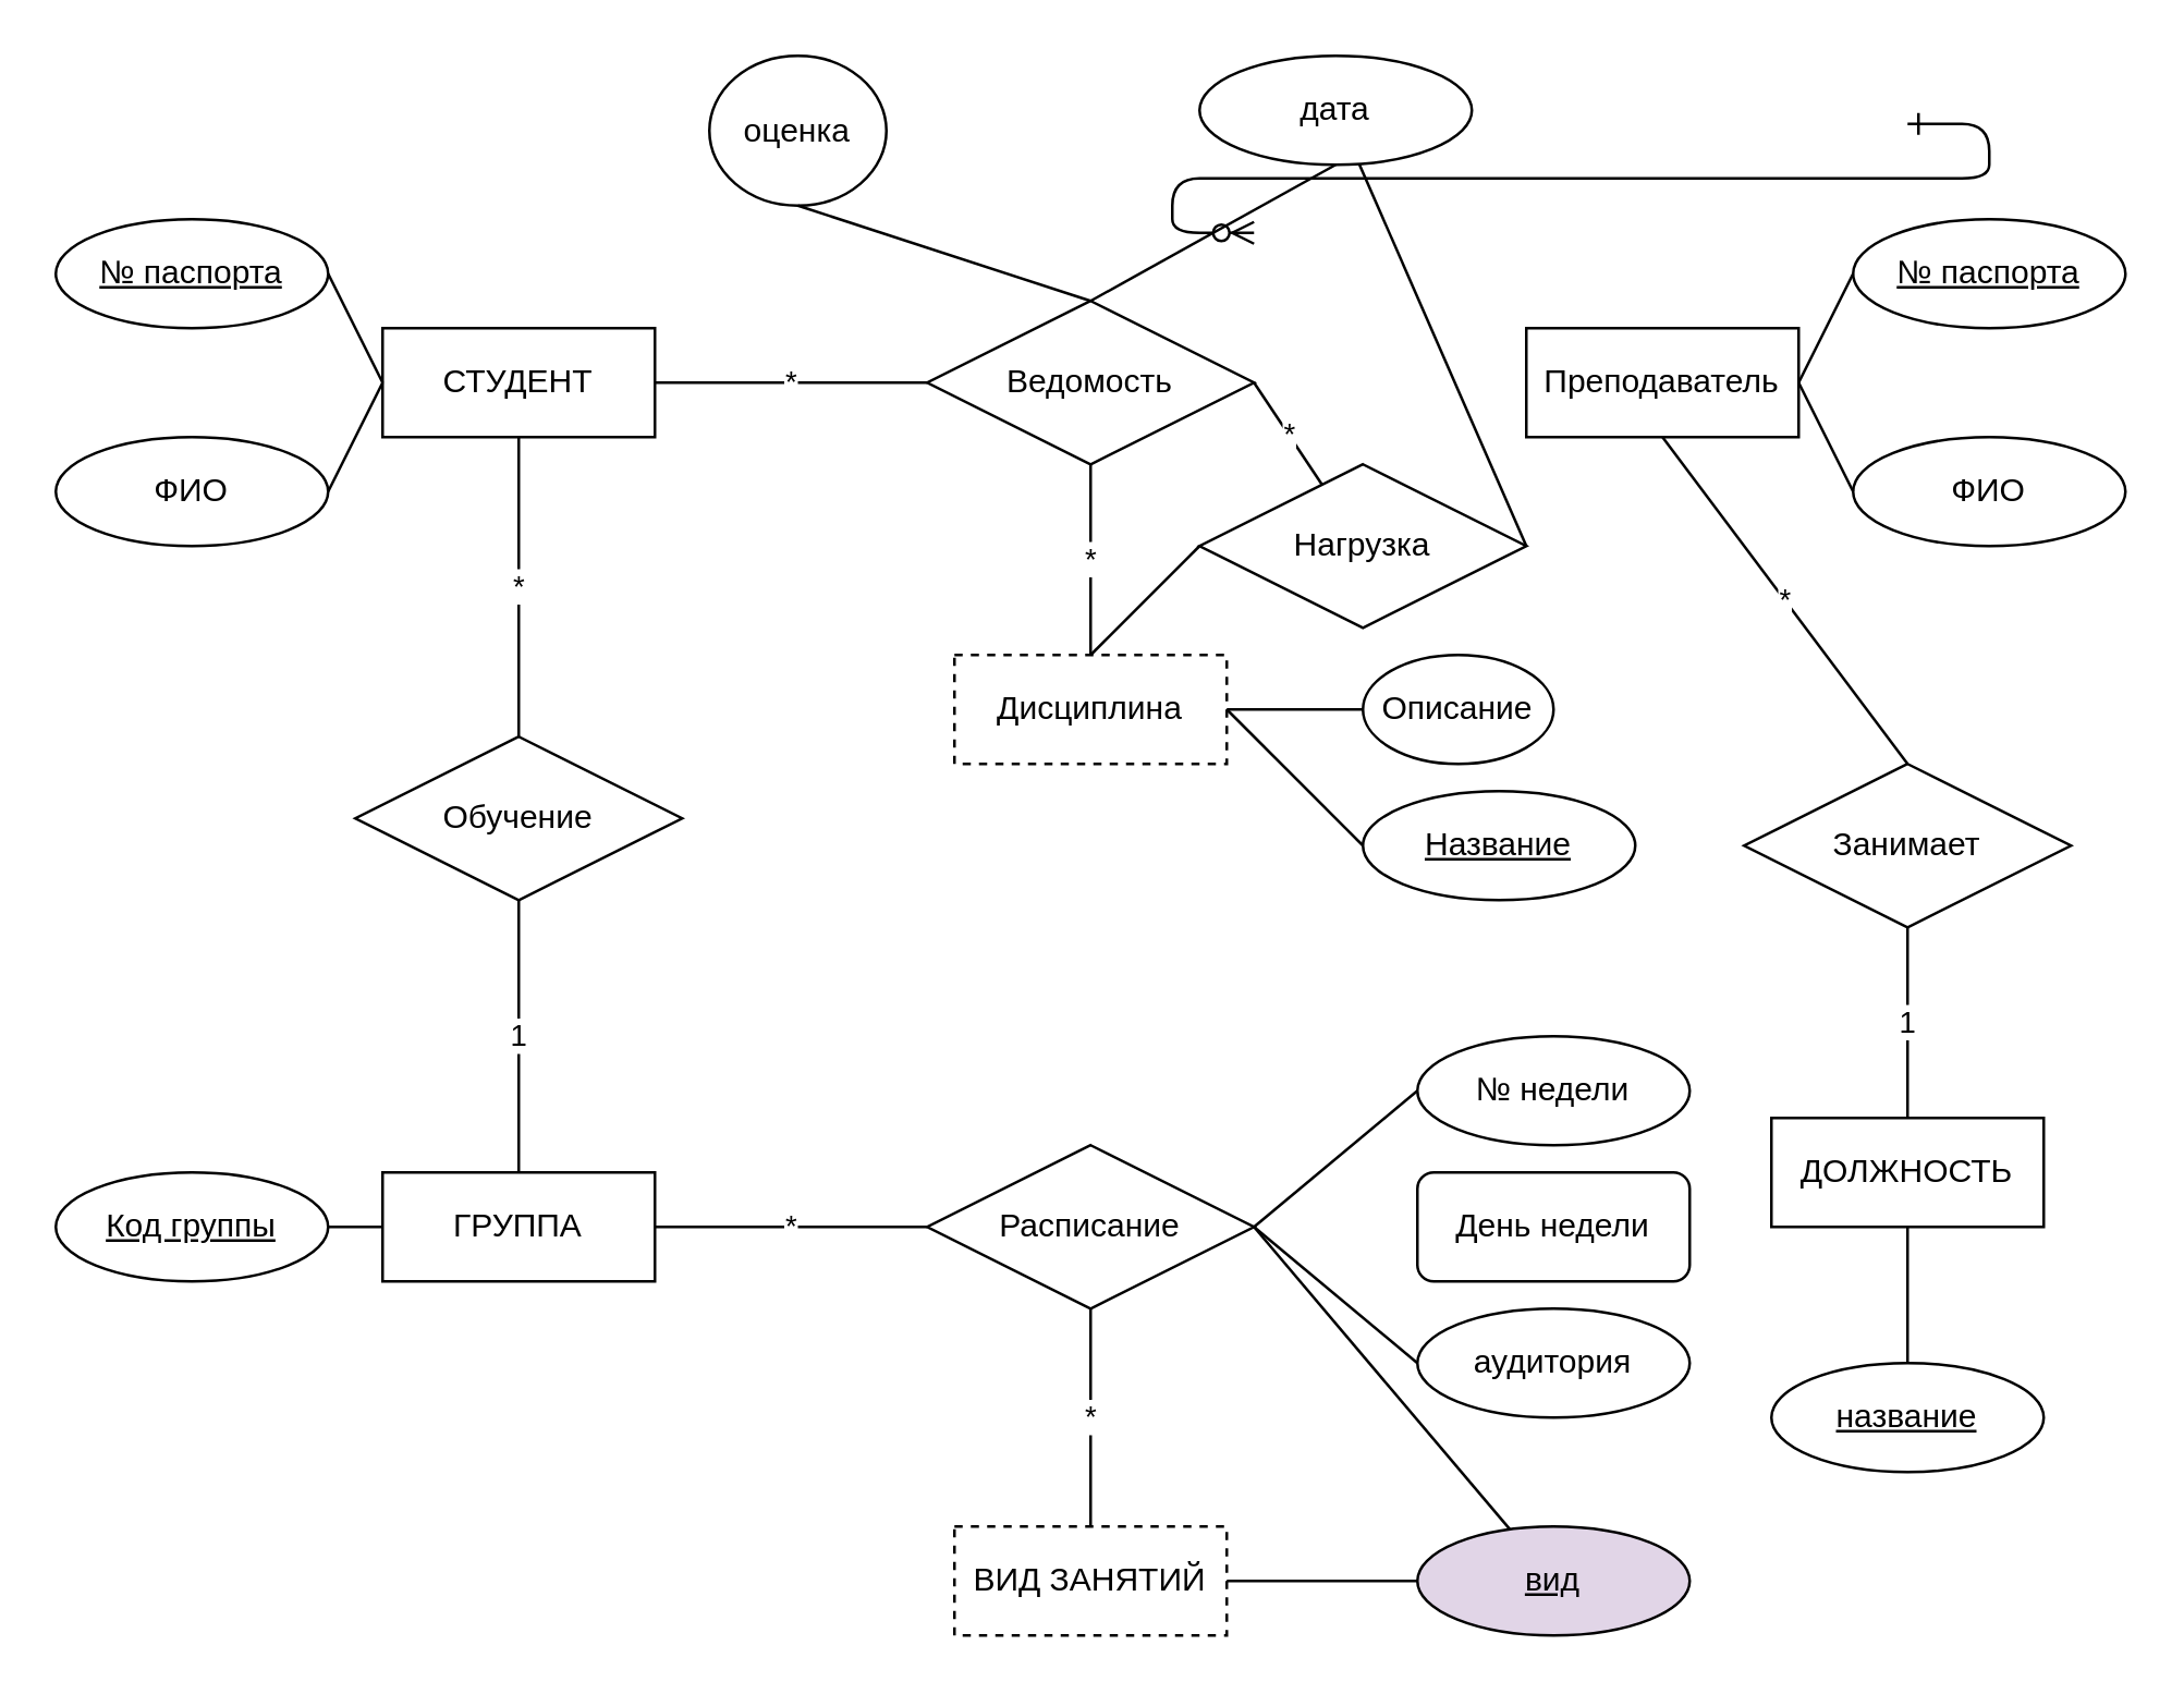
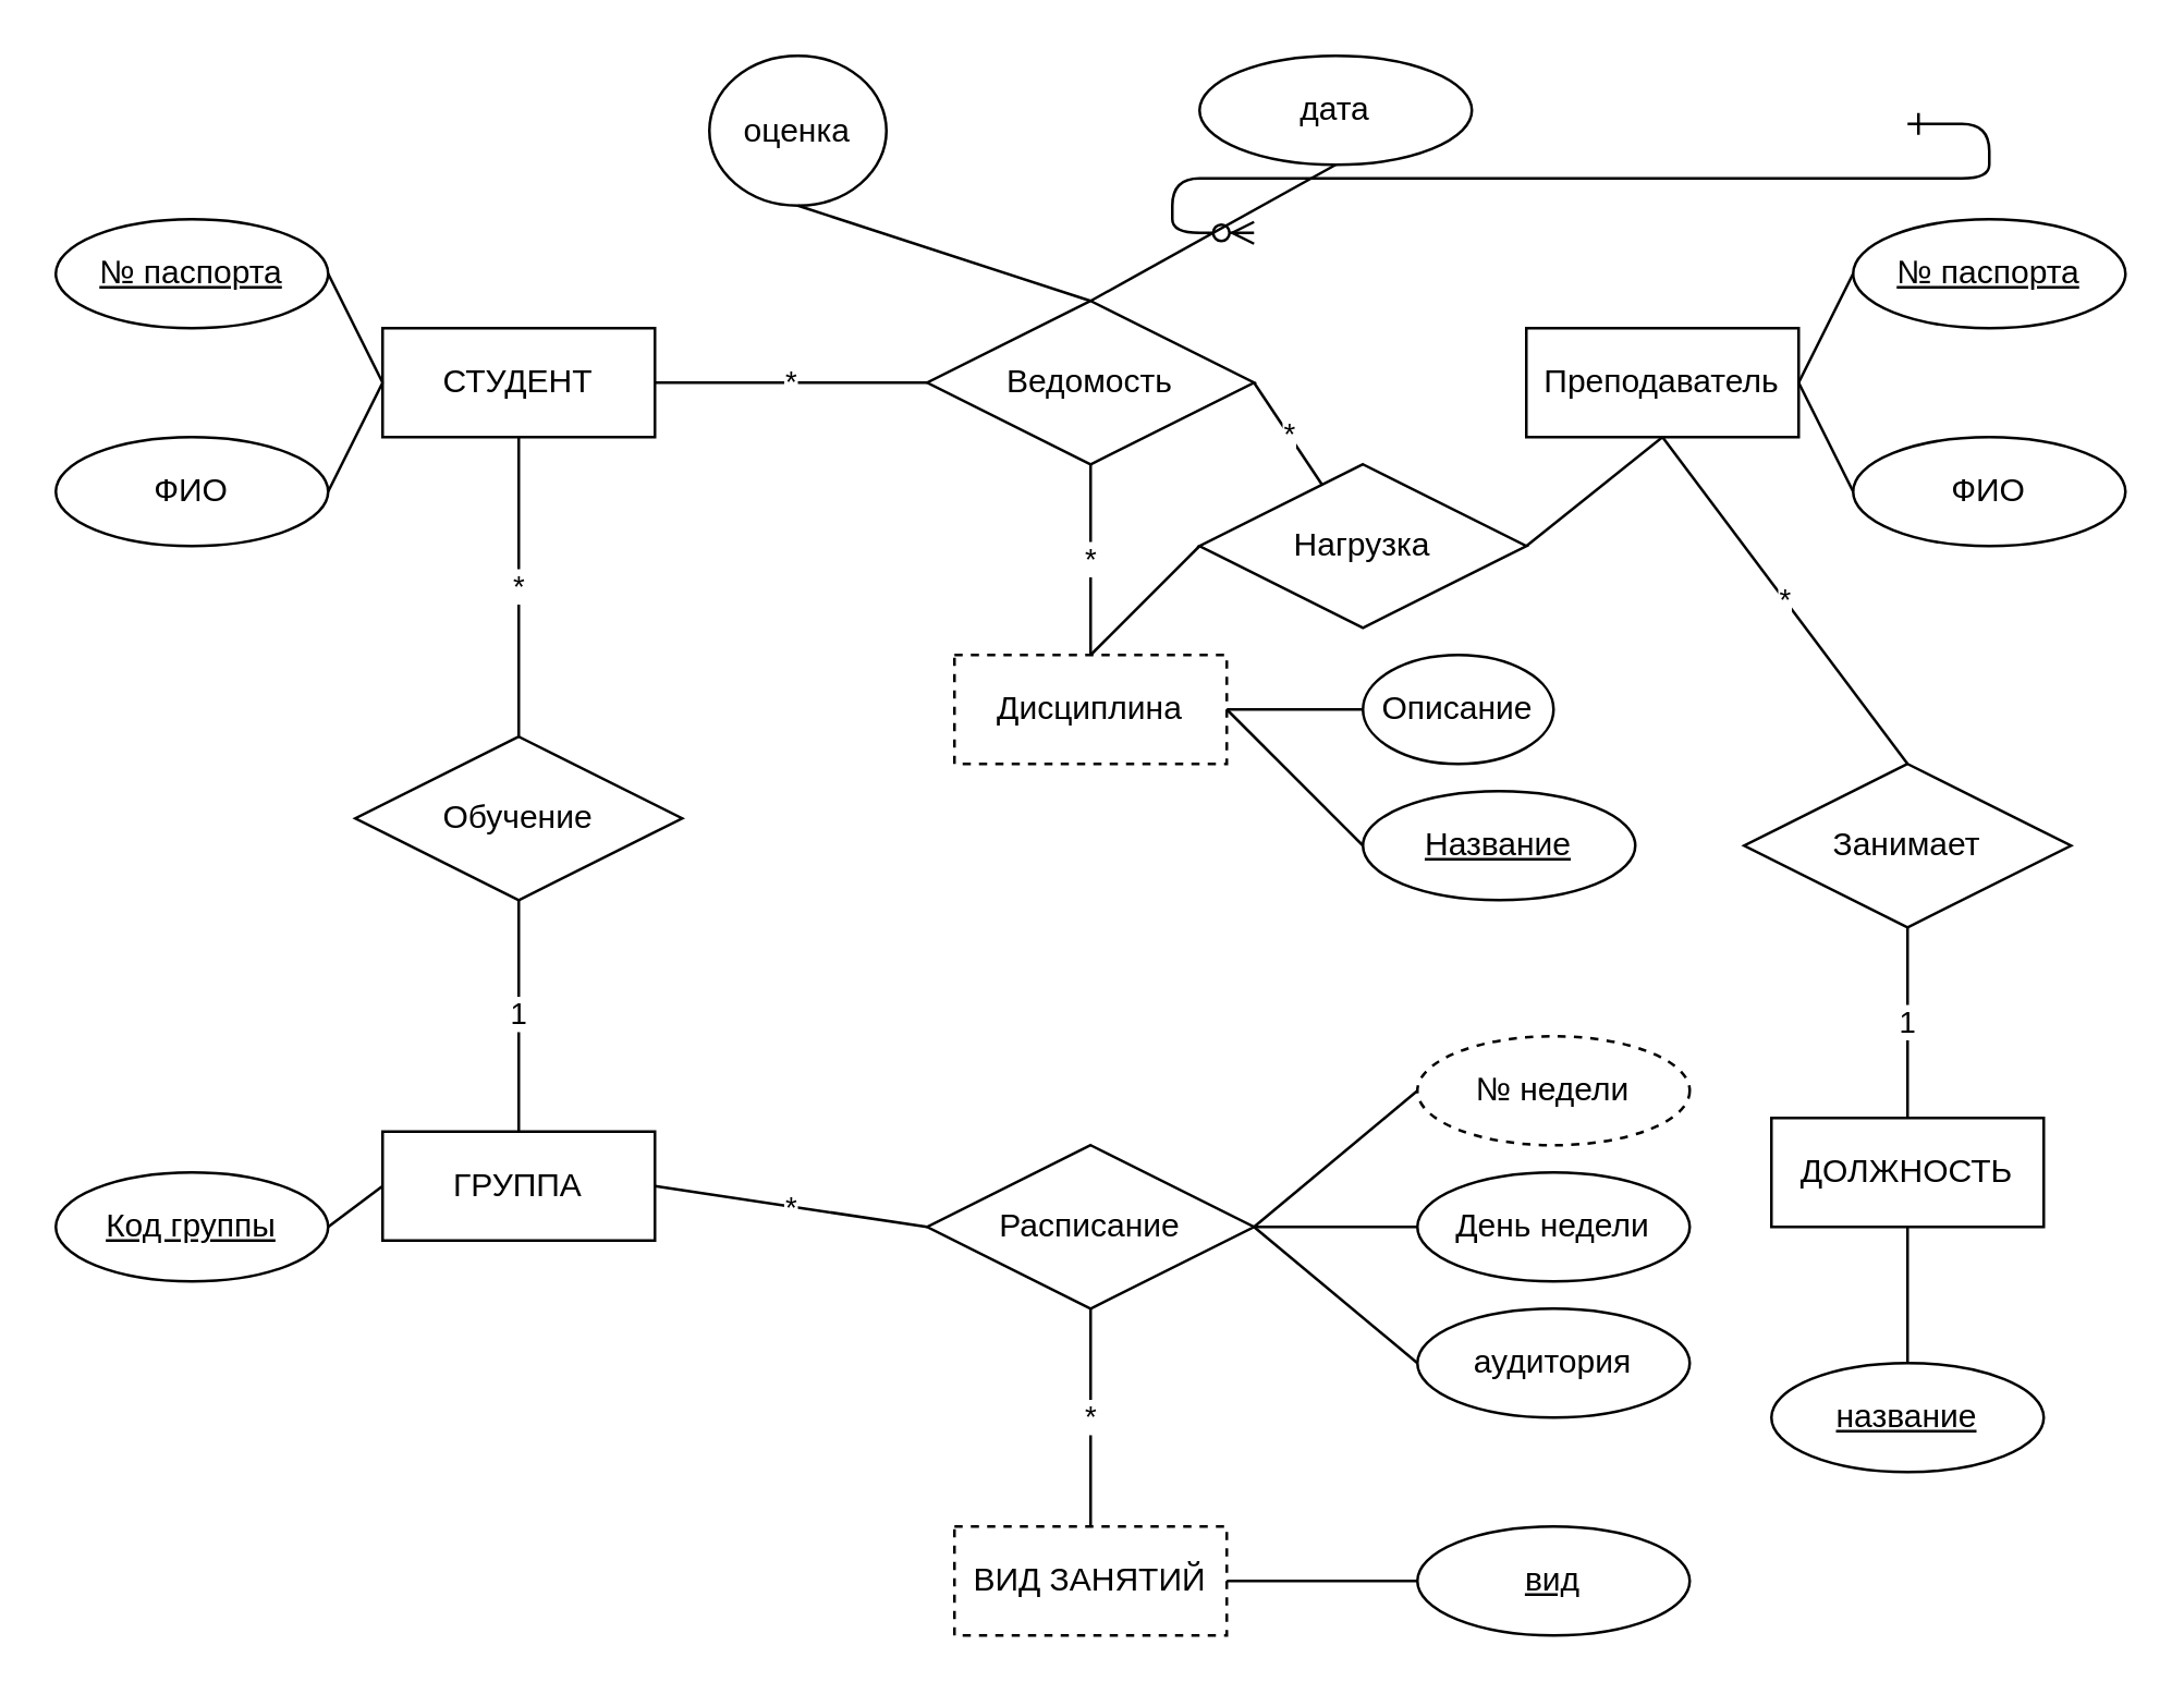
- <mxCell id="24" value="" style="endArrow=none;html=1;rounded=0;exitX=1;exitY=0.5;exitDx=0;exitDy=0;" edge="1" parent="1" source="21" target="7"><mxGeometry relative="1" as="geometry"><mxPoint x="320" y="240" as="sourcePoint" /><mxPoint x="480" y="240" as="targetPoint" /></mxGeometry></mxCell>
+ <mxCell id="24" value="" style="endArrow=none;html=1;rounded=0;entryX=0.5;entryY=1;entryDx=0;entryDy=0;exitX=1;exitY=0.5;exitDx=0;exitDy=0;" edge="1" parent="1" source="21" target="3"><mxGeometry relative="1" as="geometry"><mxPoint x="320" y="240" as="sourcePoint" /><mxPoint x="480" y="240" as="targetPoint" /></mxGeometry></mxCell>
- <mxCell id="50" value="№ недели" style="ellipse;whiteSpace=wrap;html=1;align=center;" vertex="1" parent="1"><mxGeometry x="520" y="380" width="100" height="40" as="geometry" /></mxCell>
+ <mxCell id="50" value="№ недели" style="ellipse;whiteSpace=wrap;html=1;align=center;dashed=1;" vertex="1" parent="1"><mxGeometry x="520" y="380" width="100" height="40" as="geometry" /></mxCell>
- <mxCell id="31" value="ГРУППА" style="whiteSpace=wrap;html=1;align=center;" vertex="1" parent="1"><mxGeometry x="140" y="430" width="100" height="40" as="geometry" /></mxCell>
+ <mxCell id="31" value="ГРУППА" style="whiteSpace=wrap;html=1;align=center;" vertex="1" parent="1"><mxGeometry x="140" y="415" width="100" height="40" as="geometry" /></mxCell>
- <mxCell id="51" value="День недели" style="whiteSpace=wrap;html=1;align=center;rounded=1;" vertex="1" parent="1"><mxGeometry x="520" y="430" width="100" height="40" as="geometry" /></mxCell>
+ <mxCell id="51" value="День недели" style="ellipse;whiteSpace=wrap;html=1;align=center;" vertex="1" parent="1"><mxGeometry x="520" y="430" width="100" height="40" as="geometry" /></mxCell>
- <mxCell id="42" value="" style="endArrow=none;html=1;rounded=0;exitX=1;exitY=0.5;exitDx=0;exitDy=0;" edge="1" parent="1" source="35" target="49"><mxGeometry relative="1" as="geometry"><mxPoint x="360" y="410" as="sourcePoint" /><mxPoint x="510" y="410" as="targetPoint" /></mxGeometry></mxCell>
+ <mxCell id="42" value="" style="endArrow=none;html=1;rounded=0;exitX=1;exitY=0.5;exitDx=0;exitDy=0;entryX=0;entryY=0.5;entryDx=0;entryDy=0;" edge="1" parent="1" source="35" target="51"><mxGeometry relative="1" as="geometry"><mxPoint x="360" y="410" as="sourcePoint" /><mxPoint x="510" y="410" as="targetPoint" /></mxGeometry></mxCell>
- <mxCell id="49" value="вид" style="ellipse;whiteSpace=wrap;html=1;align=center;fontStyle=4;fillColor=#e1d5e7;" vertex="1" parent="1"><mxGeometry x="520" y="560" width="100" height="40" as="geometry" /></mxCell>
+ <mxCell id="49" value="вид" style="ellipse;whiteSpace=wrap;html=1;align=center;fontStyle=4;" vertex="1" parent="1"><mxGeometry x="520" y="560" width="100" height="40" as="geometry" /></mxCell>
